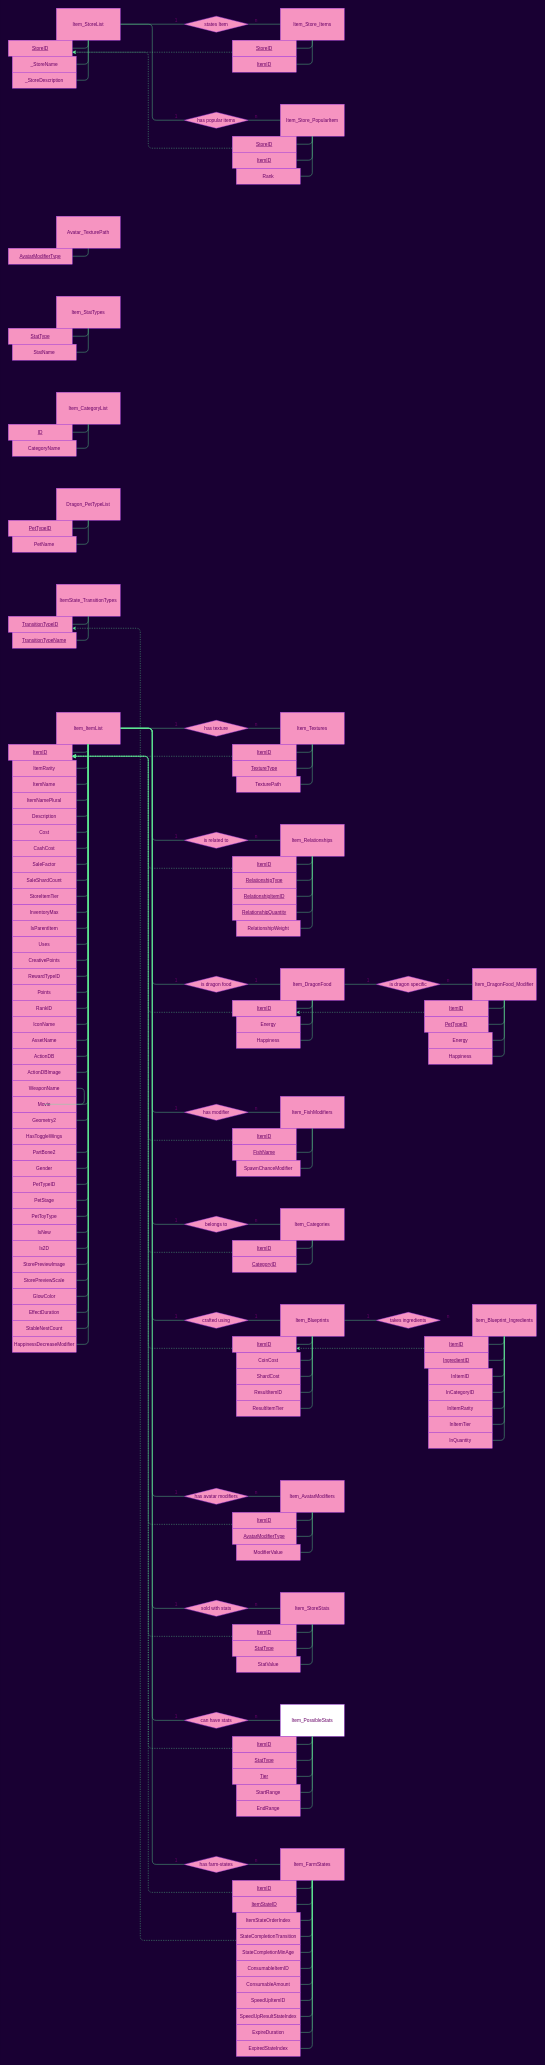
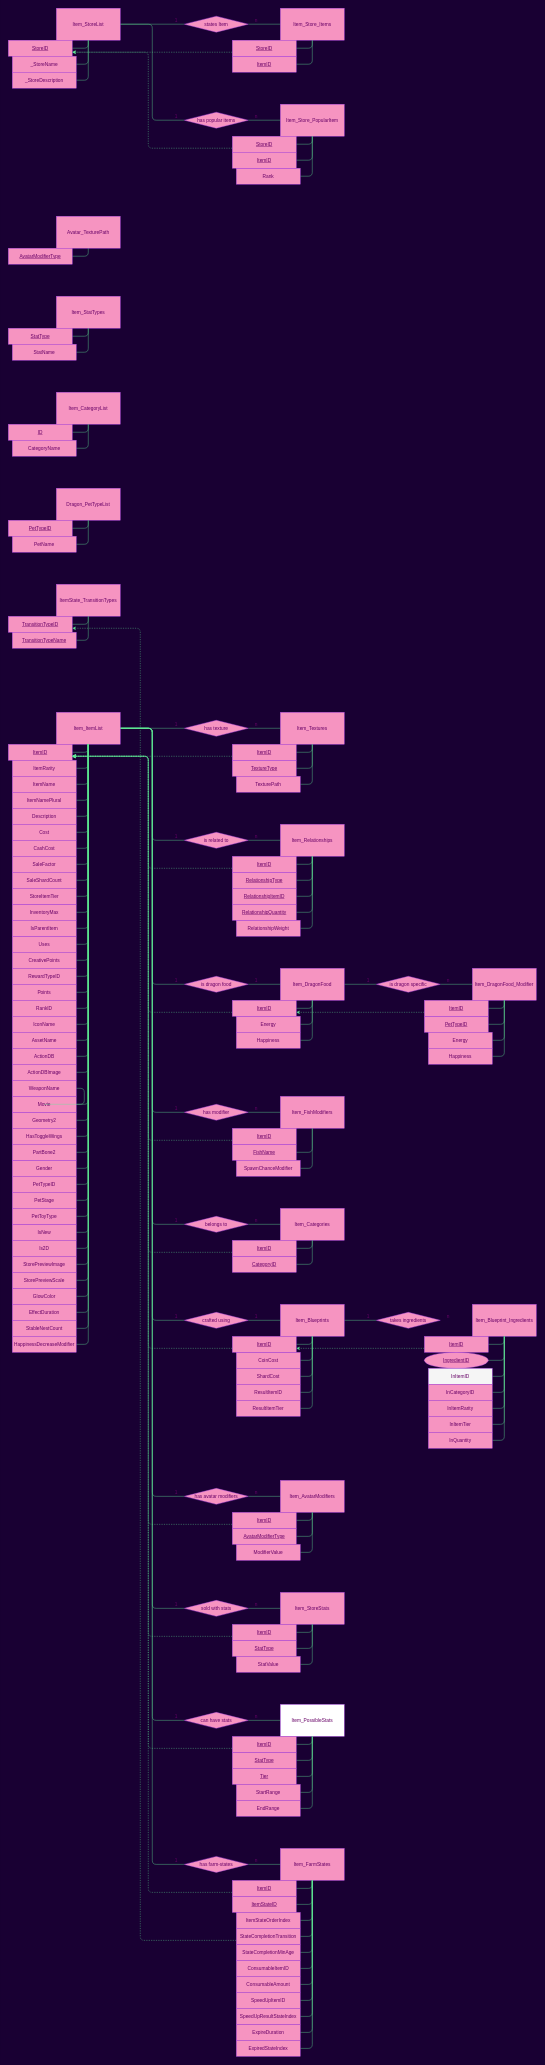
+ <mxCell id="206" style="edgeStyle=orthogonalEdgeStyle;orthogonalLoop=1;jettySize=auto;html=1;exitX=1;exitY=0.5;exitDx=0;exitDy=0;endArrow=none;endFill=0;strokeColor=#60E696;fontColor=#660066;" parent="1" source="207" target="12" edge="1"><mxGeometry relative="1" as="geometry" /></mxCell>
- <mxCell id="118" value="&lt;u&gt;IngredientID&lt;br&gt;&lt;/u&gt;" style="whiteSpace=wrap;html=1;fillColor=#F694C1;strokeColor=#AF45ED;fontColor=#660066;" parent="1" vertex="1"><mxGeometry x="1060" y="3380" width="160" height="40" as="geometry" /></mxCell>
+ <mxCell id="118" value="&lt;u&gt;IngredientID&lt;br&gt;&lt;/u&gt;" style="ellipse;whiteSpace=wrap;html=1;fillColor=#F694C1;strokeColor=#AF45ED;fontColor=#660066;" parent="1" vertex="1"><mxGeometry x="1060" y="3380" width="160" height="40" as="geometry" /></mxCell>
- <mxCell id="120" value="InItemID" style="whiteSpace=wrap;html=1;fillColor=#F694C1;strokeColor=#AF45ED;fontColor=#660066;" parent="1" vertex="1"><mxGeometry x="1070" y="3420" width="160" height="40" as="geometry" /></mxCell>
+ <mxCell id="120" value="InItemID" style="whiteSpace=wrap;html=1;fillColor=#f5f5f5;strokeColor=#AF45ED;fontColor=#660066;" parent="1" vertex="1"><mxGeometry x="1070" y="3420" width="160" height="40" as="geometry" /></mxCell>
